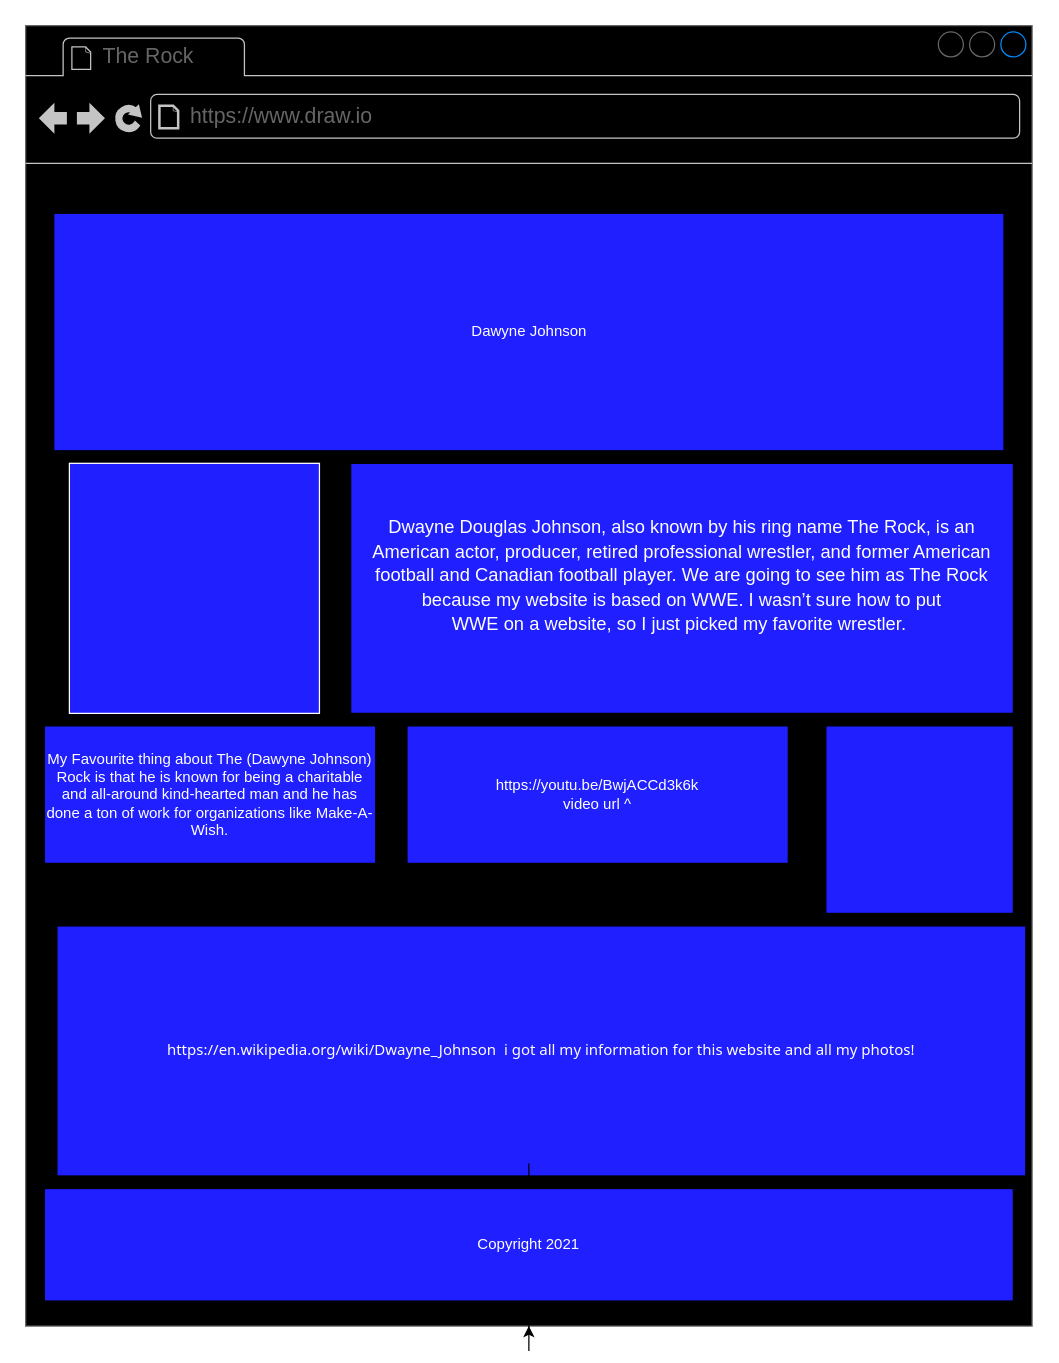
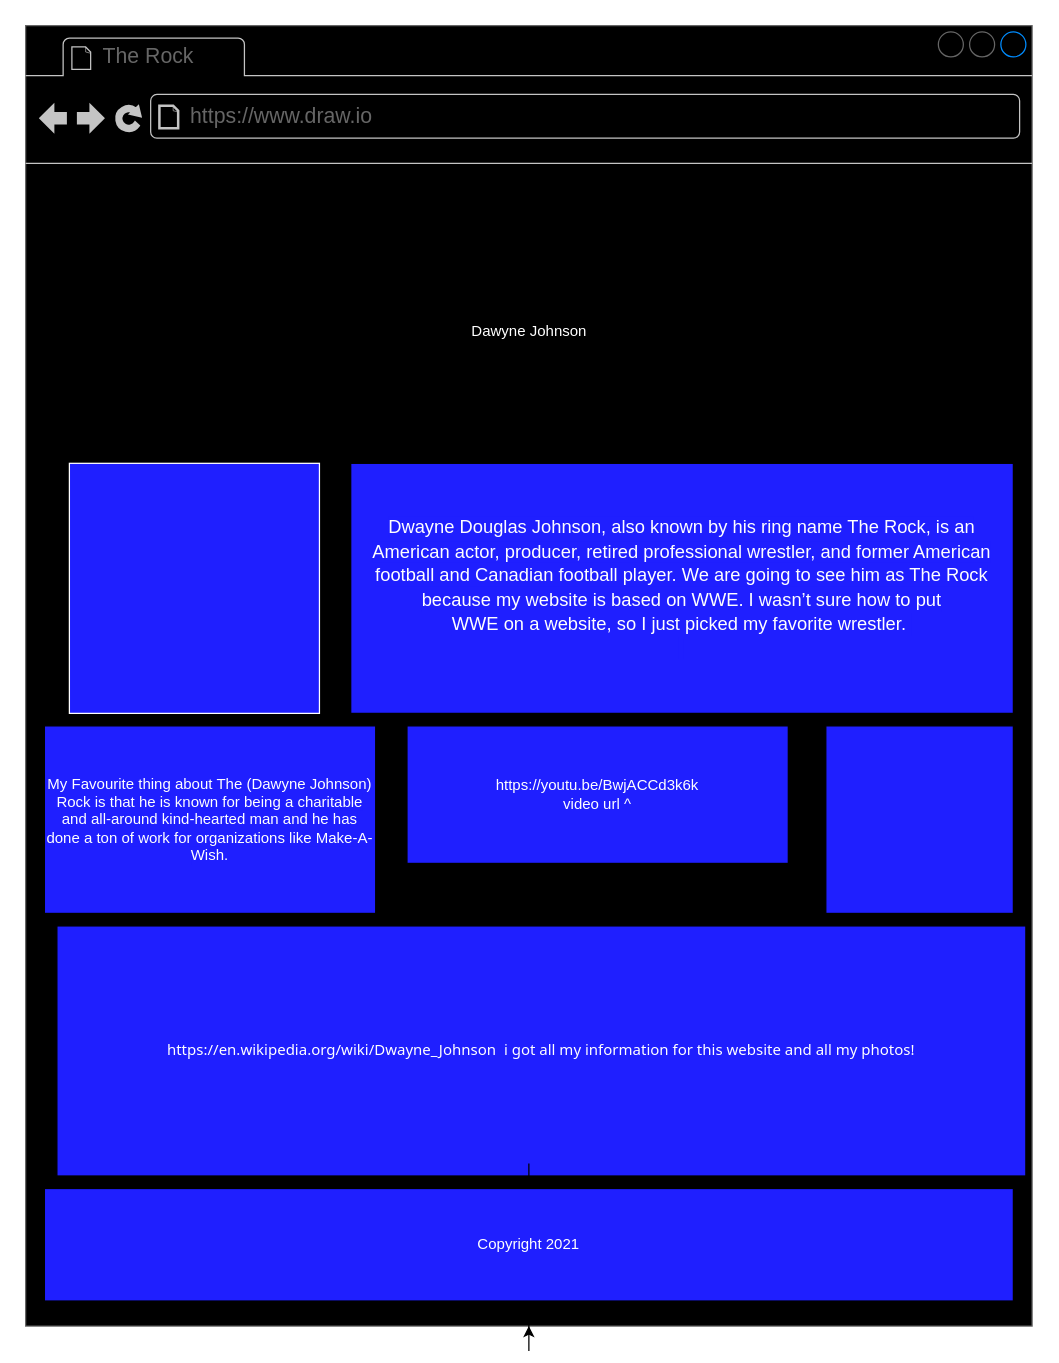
- <mxCell id="10" value="&lt;font color=&quot;#ffffff&quot;&gt;Dawyne Johnson&lt;/font&gt;" style="rounded=0;whiteSpace=wrap;html=1;fillColor=#1F1FFF;" parent="2" vertex="1"><mxGeometry x="22.5" y="150" width="760" height="190" as="geometry" /></mxCell>
+ <mxCell id="10" value="&lt;font color=&quot;#ffffff&quot;&gt;Dawyne Johnson&lt;/font&gt;" style="rounded=0;whiteSpace=wrap;html=1;fillColor=#000000;" parent="2" vertex="1"><mxGeometry x="22.5" y="150" width="760" height="190" as="geometry" /></mxCell>
- <mxCell id="12" value="&lt;font color=&quot;#ffffff&quot;&gt;My Favourite thing about The (Dawyne Johnson) Rock is that he is&lt;span style=&quot;font-family: &amp;#34;arial&amp;#34; , sans-serif ; text-align: left ; background-color: rgb(31 , 31 , 255)&quot;&gt;&lt;font style=&quot;font-size: 12px&quot;&gt;&amp;nbsp;known for being a charitable and all-around kind-hearted man and he has done a ton of work for organizations like Make-A-Wish.&lt;/font&gt;&lt;/span&gt;&lt;/font&gt;" style="rounded=0;whiteSpace=wrap;html=1;fillColor=#1F1FFF;" parent="2" vertex="1"><mxGeometry x="15" y="560" width="265" height="110" as="geometry" /></mxCell>
+ <mxCell id="12" value="&lt;font color=&quot;#ffffff&quot;&gt;My Favourite thing about The (Dawyne Johnson) Rock is that he is&lt;span style=&quot;font-family: &amp;#34;arial&amp;#34; , sans-serif ; text-align: left ; background-color: rgb(31 , 31 , 255)&quot;&gt;&lt;font style=&quot;font-size: 12px&quot;&gt;&amp;nbsp;known for being a charitable and all-around kind-hearted man and he has done a ton of work for organizations like Make-A-Wish.&lt;/font&gt;&lt;/span&gt;&lt;/font&gt;" style="rounded=0;whiteSpace=wrap;html=1;fillColor=#1F1FFF;" parent="2" vertex="1"><mxGeometry x="15" y="560" width="265" height="150" as="geometry" /></mxCell>
